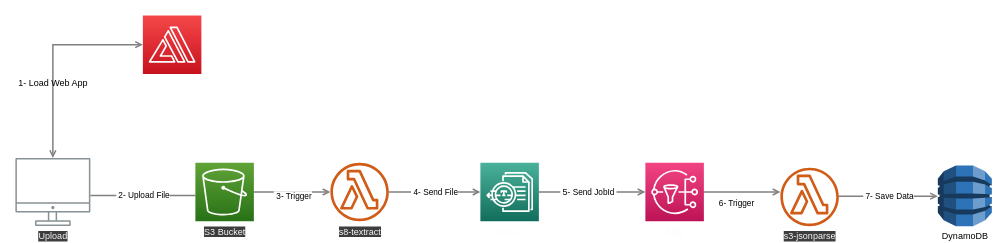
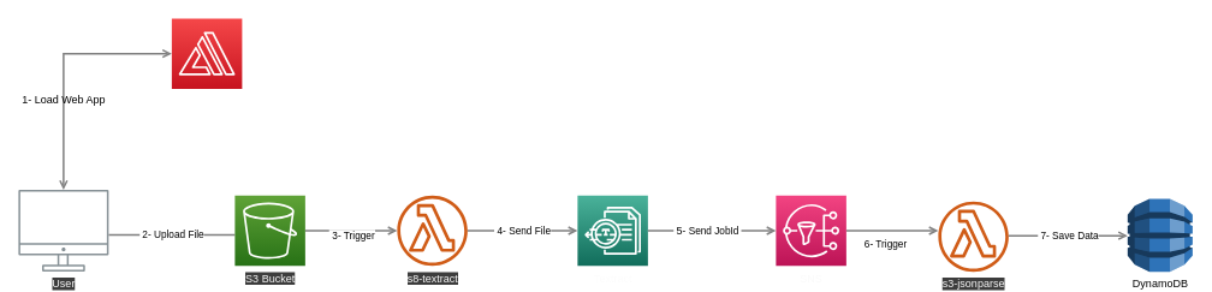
- <mxCell id="15" value="&lt;font color=&quot;#fafafa&quot; style=&quot;background-color: rgb(61 , 61 , 61)&quot;&gt;Upload&lt;/font&gt;" style="outlineConnect=0;gradientColor=none;fontColor=#545B64;strokeColor=none;fillColor=#879196;dashed=0;verticalLabelPosition=bottom;verticalAlign=top;align=center;html=1;fontSize=12;fontStyle=0;aspect=fixed;shape=mxgraph.aws4.illustration_desktop;pointerEvents=1;labelBackgroundColor=#ffffff;" parent="1" vertex="1"><mxGeometry x="20" y="210" width="100" height="91" as="geometry" /></mxCell>
+ <mxCell id="15" value="&lt;font color=&quot;#fafafa&quot; style=&quot;background-color: rgb(61 , 61 , 61)&quot;&gt;User&lt;/font&gt;" style="outlineConnect=0;gradientColor=none;fontColor=#545B64;strokeColor=none;fillColor=#879196;dashed=0;verticalLabelPosition=bottom;verticalAlign=top;align=center;html=1;fontSize=12;fontStyle=0;aspect=fixed;shape=mxgraph.aws4.illustration_desktop;pointerEvents=1;labelBackgroundColor=#ffffff;" parent="1" vertex="1"><mxGeometry x="20" y="210" width="100" height="91" as="geometry" /></mxCell>
